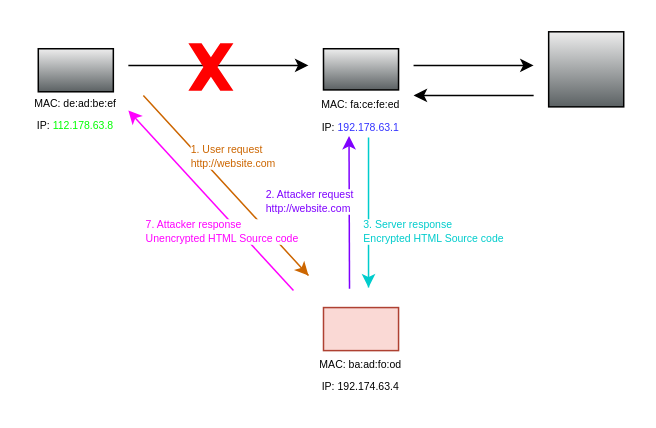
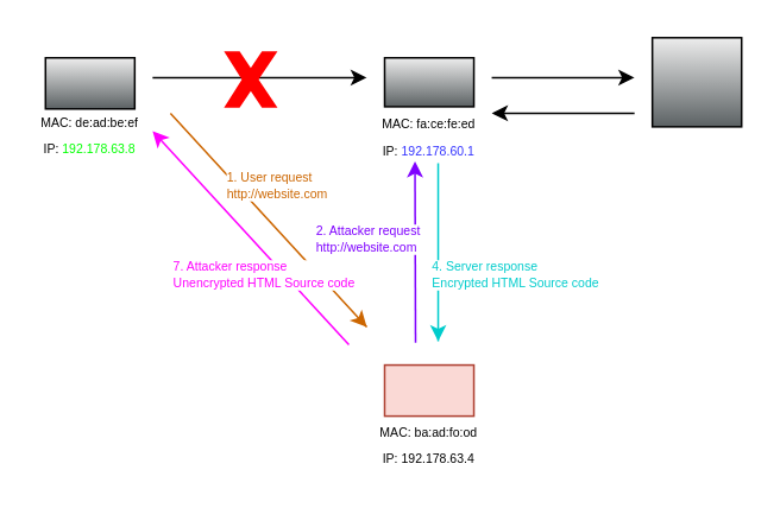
- <mxCell id="7" value="&lt;div&gt;&lt;font style=&quot;font-size: 7px;&quot;&gt;MAC: de:ad:be:ef&lt;/font&gt;&lt;/div&gt;&lt;font style=&quot;font-size: 7px;&quot;&gt;IP: &lt;font style=&quot;color: light-dark(rgb(0, 255, 0), rgb(0, 255, 0));&quot;&gt;112.178.63.8&lt;/font&gt;&lt;/font&gt;" style="text;strokeColor=none;align=center;fillColor=none;html=1;verticalAlign=middle;whiteSpace=wrap;rounded=0;" vertex="1" parent="1"><mxGeometry x="20" y="59.34" width="60" height="30" as="geometry" /></mxCell>
+ <mxCell id="7" value="&lt;div&gt;&lt;font style=&quot;font-size: 7px;&quot;&gt;MAC: de:ad:be:ef&lt;/font&gt;&lt;/div&gt;&lt;font style=&quot;font-size: 7px;&quot;&gt;IP: &lt;font style=&quot;color: light-dark(rgb(0, 255, 0), rgb(0, 255, 0));&quot;&gt;192.178.63.8&lt;/font&gt;&lt;/font&gt;" style="text;strokeColor=none;align=center;fillColor=none;html=1;verticalAlign=middle;whiteSpace=wrap;rounded=0;" vertex="1" parent="1"><mxGeometry x="20" y="59.34" width="60" height="30" as="geometry" /></mxCell>
- <mxCell id="8" value="&lt;div&gt;&lt;font style=&quot;font-size: 7px;&quot;&gt;MAC: fa:ce:fe:ed&lt;/font&gt;&lt;/div&gt;&lt;font style=&quot;font-size: 7px;&quot;&gt;IP: &lt;font style=&quot;color: light-dark(rgb(51, 51, 255), rgb(0, 0, 255));&quot;&gt;192.178.63.1&lt;/font&gt;&lt;/font&gt;" style="text;strokeColor=none;align=center;fillColor=none;html=1;verticalAlign=middle;whiteSpace=wrap;rounded=0;" vertex="1" parent="1"><mxGeometry x="210" y="59.96" width="60" height="30" as="geometry" /></mxCell>
+ <mxCell id="8" value="&lt;div&gt;&lt;font style=&quot;font-size: 7px;&quot;&gt;MAC: fa:ce:fe:ed&lt;/font&gt;&lt;/div&gt;&lt;font style=&quot;font-size: 7px;&quot;&gt;IP: &lt;font style=&quot;color: light-dark(rgb(51, 51, 255), rgb(0, 0, 255));&quot;&gt;192.178.60.1&lt;/font&gt;&lt;/font&gt;" style="text;strokeColor=none;align=center;fillColor=none;html=1;verticalAlign=middle;whiteSpace=wrap;rounded=0;" vertex="1" parent="1"><mxGeometry x="210" y="59.96" width="60" height="30" as="geometry" /></mxCell>
- <mxCell id="19" value="3. Server response&lt;br&gt;Encrypted HTML Source code" style="edgeLabel;html=1;align=left;verticalAlign=middle;resizable=0;points=[];fontSize=7;fontColor=light-dark(#00CCCC,#EDEDED);" vertex="1" connectable="0" parent="1"><mxGeometry x="240" y="153" as="geometry" /></mxCell>
+ <mxCell id="19" value="4. Server response&lt;br&gt;Encrypted HTML Source code" style="edgeLabel;html=1;align=left;verticalAlign=middle;resizable=0;points=[];fontSize=7;fontColor=light-dark(#00CCCC,#EDEDED);" vertex="1" connectable="0" parent="1"><mxGeometry x="240" y="153" as="geometry" /></mxCell>
- <mxCell id="11" value="&lt;div&gt;&lt;font style=&quot;font-size: 7px;&quot;&gt;MAC: ba:ad:fo:od&lt;/font&gt;&lt;/div&gt;&lt;font style=&quot;font-size: 7px;&quot;&gt;IP: 192.174.63.4&lt;/font&gt;" style="text;strokeColor=none;align=center;fillColor=none;html=1;verticalAlign=middle;whiteSpace=wrap;rounded=0;" vertex="1" parent="1"><mxGeometry x="210" y="233" width="60" height="30" as="geometry" /></mxCell>
+ <mxCell id="11" value="&lt;div&gt;&lt;font style=&quot;font-size: 7px;&quot;&gt;MAC: ba:ad:fo:od&lt;/font&gt;&lt;/div&gt;&lt;font style=&quot;font-size: 7px;&quot;&gt;IP: 192.178.63.4&lt;/font&gt;" style="text;strokeColor=none;align=center;fillColor=none;html=1;verticalAlign=middle;whiteSpace=wrap;rounded=0;" vertex="1" parent="1"><mxGeometry x="210" y="233" width="60" height="30" as="geometry" /></mxCell>
